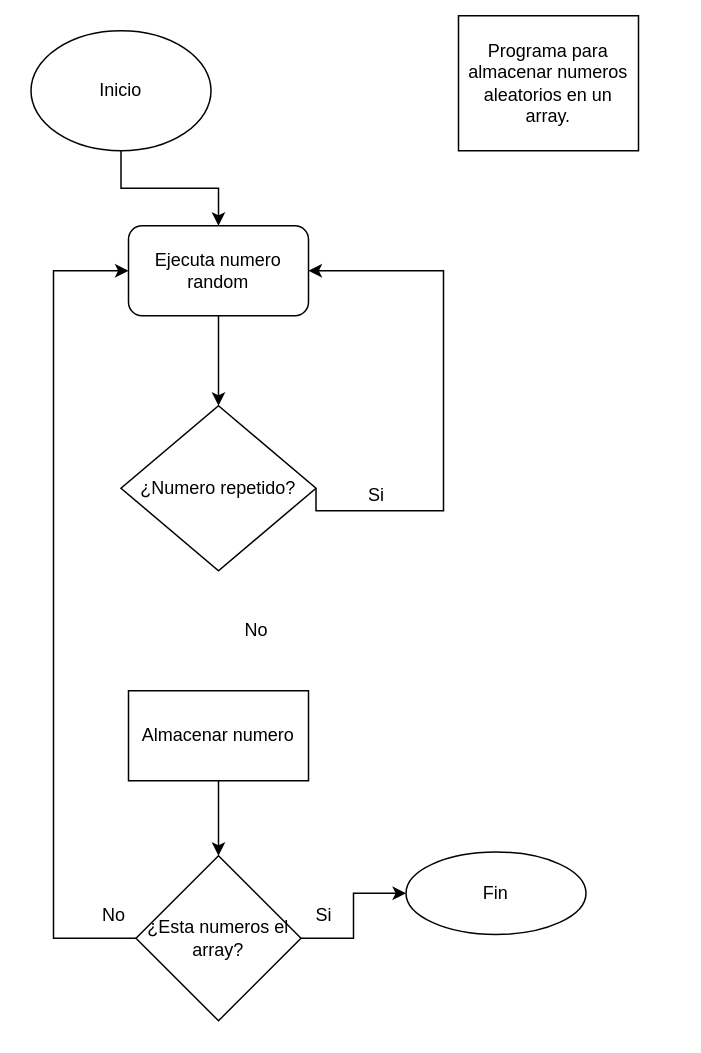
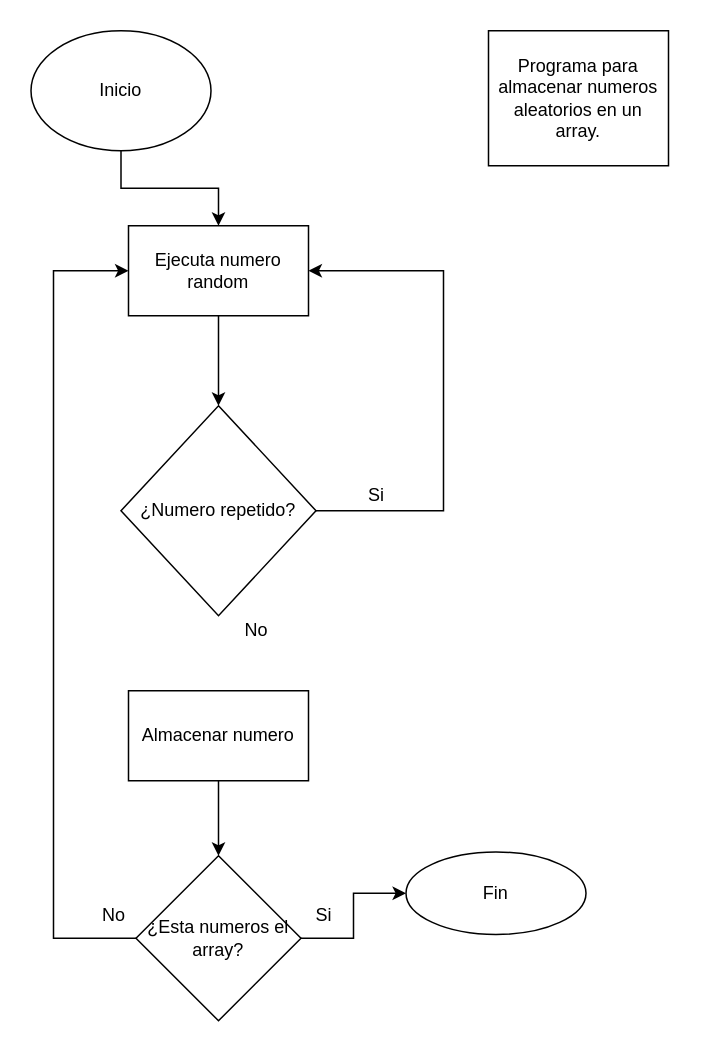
- <mxCell id="17" value="Programa para almacenar numeros aleatorios en un array." style="rounded=0;whiteSpace=wrap;html=1;" parent="1" vertex="1"><mxGeometry x="305" y="10" width="120" height="90" as="geometry" /></mxCell>
+ <mxCell id="17" value="Programa para almacenar numeros aleatorios en un array." style="rounded=0;whiteSpace=wrap;html=1;" parent="1" vertex="1"><mxGeometry x="325" y="20" width="120" height="90" as="geometry" /></mxCell>
- <mxCell id="5" value="Ejecuta numero random" style="whiteSpace=wrap;html=1;rounded=1;" parent="1" vertex="1"><mxGeometry x="85" y="150" width="120" height="60" as="geometry" /></mxCell>
+ <mxCell id="5" value="Ejecuta numero random" style="rounded=0;whiteSpace=wrap;html=1;" parent="1" vertex="1"><mxGeometry x="85" y="150" width="120" height="60" as="geometry" /></mxCell>
- <mxCell id="7" value="¿Numero repetido?" style="rhombus;whiteSpace=wrap;html=1;" parent="1" vertex="1"><mxGeometry x="80" y="270" width="130" height="110" as="geometry" /></mxCell>
+ <mxCell id="7" value="¿Numero repetido?" style="rhombus;whiteSpace=wrap;html=1;" parent="1" vertex="1"><mxGeometry x="80" y="270" width="130" height="140" as="geometry" /></mxCell>
